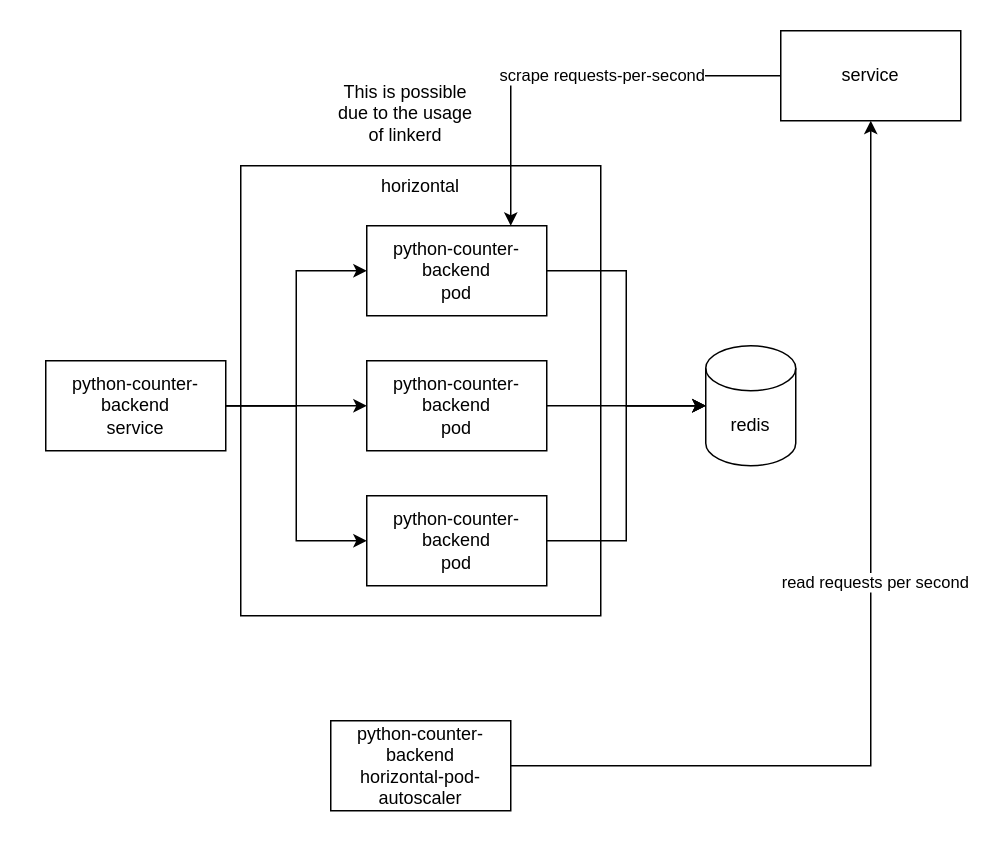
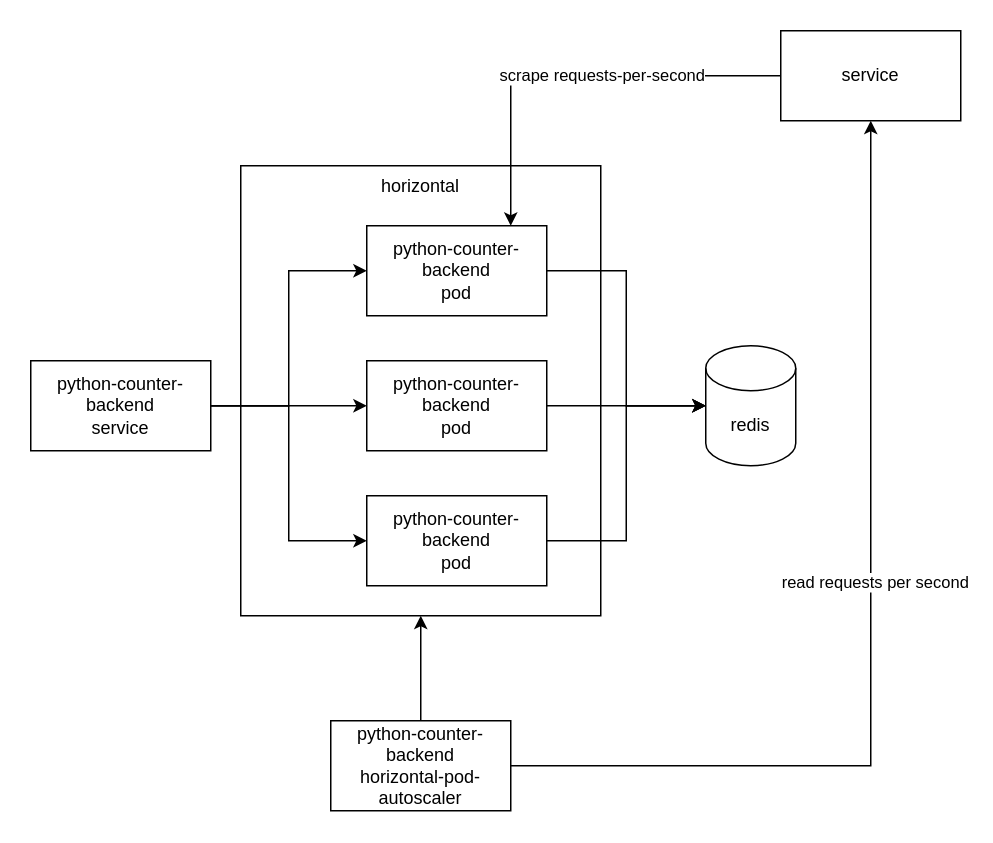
- <mxCell id="21" value="This is possible due to the usage of linkerd" style="text;html=1;strokeColor=none;fillColor=none;align=center;verticalAlign=middle;whiteSpace=wrap;rounded=0;" parent="1" vertex="1"><mxGeometry x="220" y="60" width="100" height="30" as="geometry" /></mxCell>
- <mxCell id="8" value="python-counter-backend&lt;br&gt;service" style="rounded=0;whiteSpace=wrap;html=1;" parent="1" vertex="1"><mxGeometry x="30" y="240" width="120" height="60" as="geometry" /></mxCell>
+ <mxCell id="8" value="python-counter-backend&lt;br&gt;service" style="rounded=0;whiteSpace=wrap;html=1;" parent="1" vertex="1"><mxGeometry x="20" y="240" width="120" height="60" as="geometry" /></mxCell>
+ <mxCell id="13" style="edgeStyle=orthogonalEdgeStyle;rounded=0;orthogonalLoop=1;jettySize=auto;html=1;" parent="1" source="16" target="2" edge="1"><mxGeometry relative="1" as="geometry" /></mxCell>
